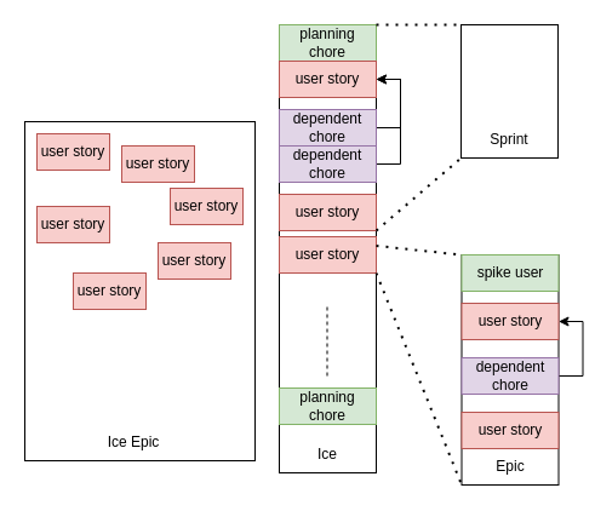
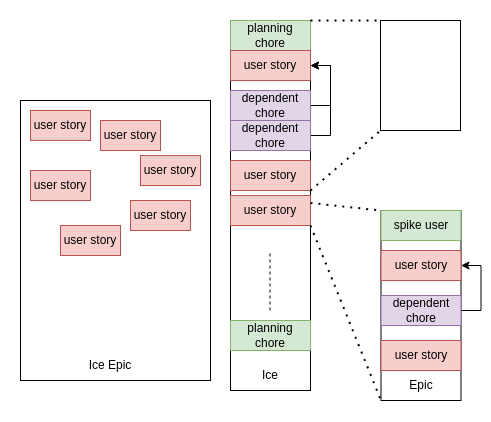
- <mxCell id="29" value="Sprint" style="rounded=0;whiteSpace=wrap;html=1;fillColor=none;strokeColor=none;" vertex="1" parent="1"><mxGeometry x="380" y="100" width="80" height="30" as="geometry" /></mxCell>
